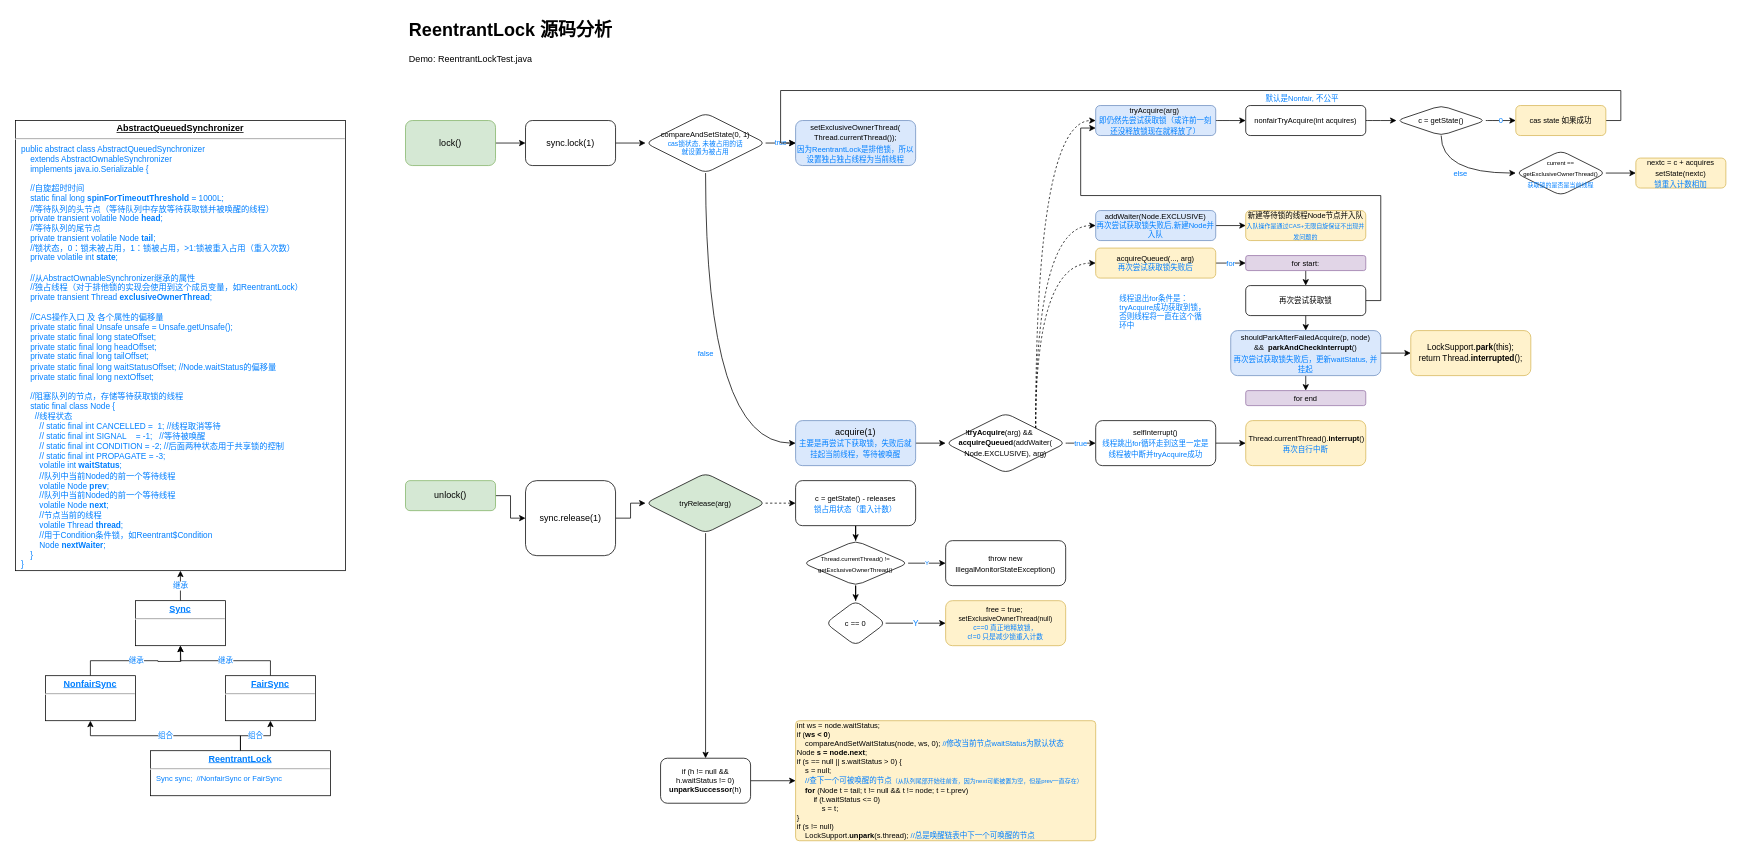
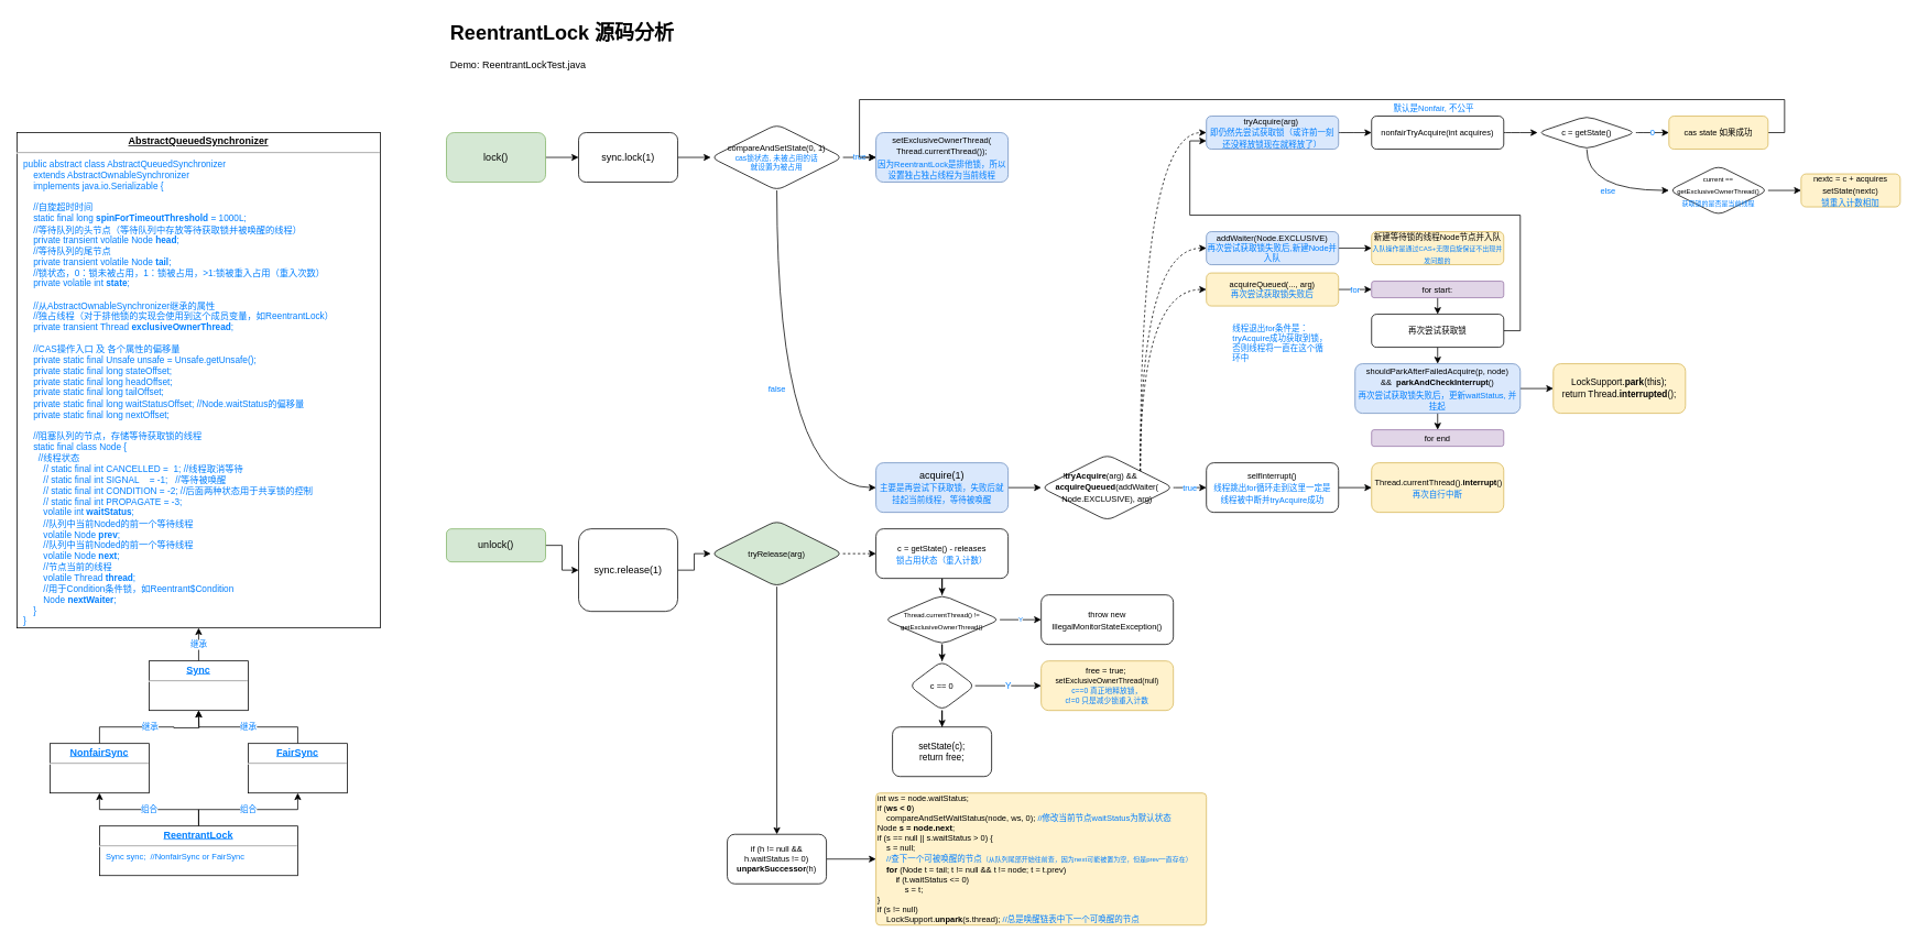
+ <mxCell id="76" value="" style="edgeStyle=orthogonalEdgeStyle;rounded=0;orthogonalLoop=1;jettySize=auto;html=1;fontSize=9;fontColor=#007FFF;" edge="1" parent="1" source="77" target="79"><mxGeometry relative="1" as="geometry" /></mxCell>
+ <mxCell id="79" value="&lt;div style=&quot;font-size: 11px&quot;&gt;&lt;font style=&quot;font-size: 11px&quot;&gt;setState(c);&lt;/font&gt;&lt;/div&gt;&lt;div style=&quot;font-size: 11px&quot;&gt;&lt;font style=&quot;font-size: 11px&quot;&gt;return free;&lt;/font&gt;&lt;/div&gt;" style="whiteSpace=wrap;html=1;rounded=1;" vertex="1" parent="1"><mxGeometry x="1080" y="880" width="120" height="60" as="geometry" /></mxCell>
- <mxCell id="10" value="&lt;p style=&quot;margin: 4px 0px 0px ; text-align: center&quot;&gt;&lt;b&gt;&lt;u&gt;ReentrantLock&lt;/u&gt;&lt;/b&gt;&lt;br&gt;&lt;/p&gt;&lt;hr&gt;&lt;p style=&quot;margin: 0px 0px 0px 8px ; font-size: 10px&quot;&gt;Sync sync;&amp;nbsp;&lt;span&gt;&#09;&lt;/span&gt;//NonfairSync or&amp;nbsp;FairSync&lt;br&gt;&lt;/p&gt;" style="verticalAlign=top;align=left;overflow=fill;fontSize=12;fontFamily=Helvetica;html=1;fontColor=#007FFF;" vertex="1" parent="1"><mxGeometry x="200" y="1000" width="240" height="60" as="geometry" /></mxCell>
+ <mxCell id="10" value="&lt;p style=&quot;margin: 4px 0px 0px ; text-align: center&quot;&gt;&lt;b&gt;&lt;u&gt;ReentrantLock&lt;/u&gt;&lt;/b&gt;&lt;br&gt;&lt;/p&gt;&lt;hr&gt;&lt;p style=&quot;margin: 0px 0px 0px 8px ; font-size: 10px&quot;&gt;Sync sync;&amp;nbsp;&lt;span&gt;&#09;&lt;/span&gt;//NonfairSync or&amp;nbsp;FairSync&lt;br&gt;&lt;/p&gt;" style="verticalAlign=top;align=left;overflow=fill;fontSize=12;fontFamily=Helvetica;html=1;fontColor=#007FFF;" vertex="1" parent="1"><mxGeometry x="120" y="1000" width="240" height="60" as="geometry" /></mxCell>
